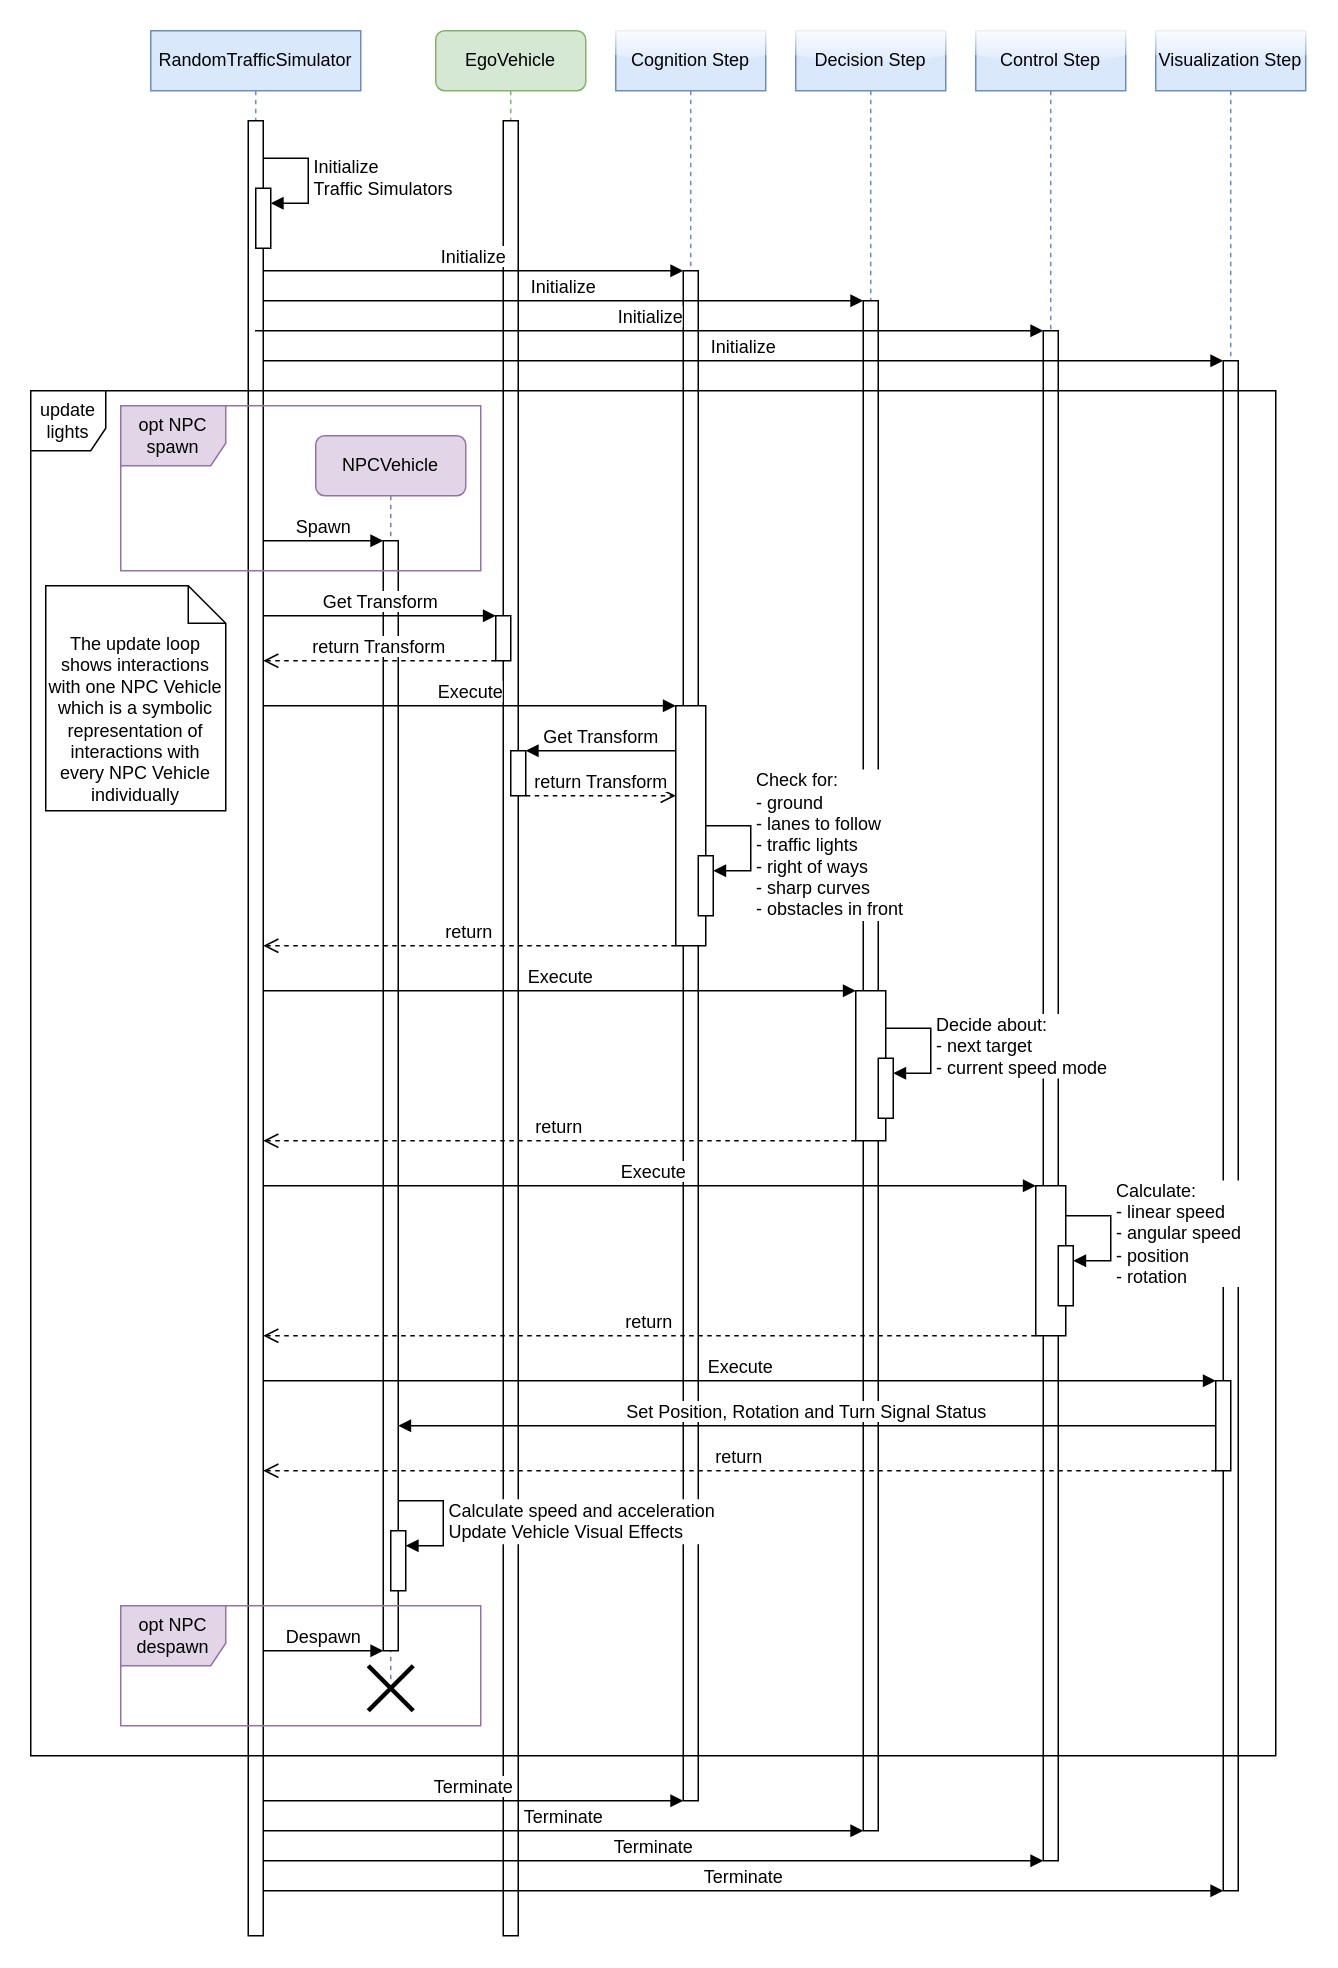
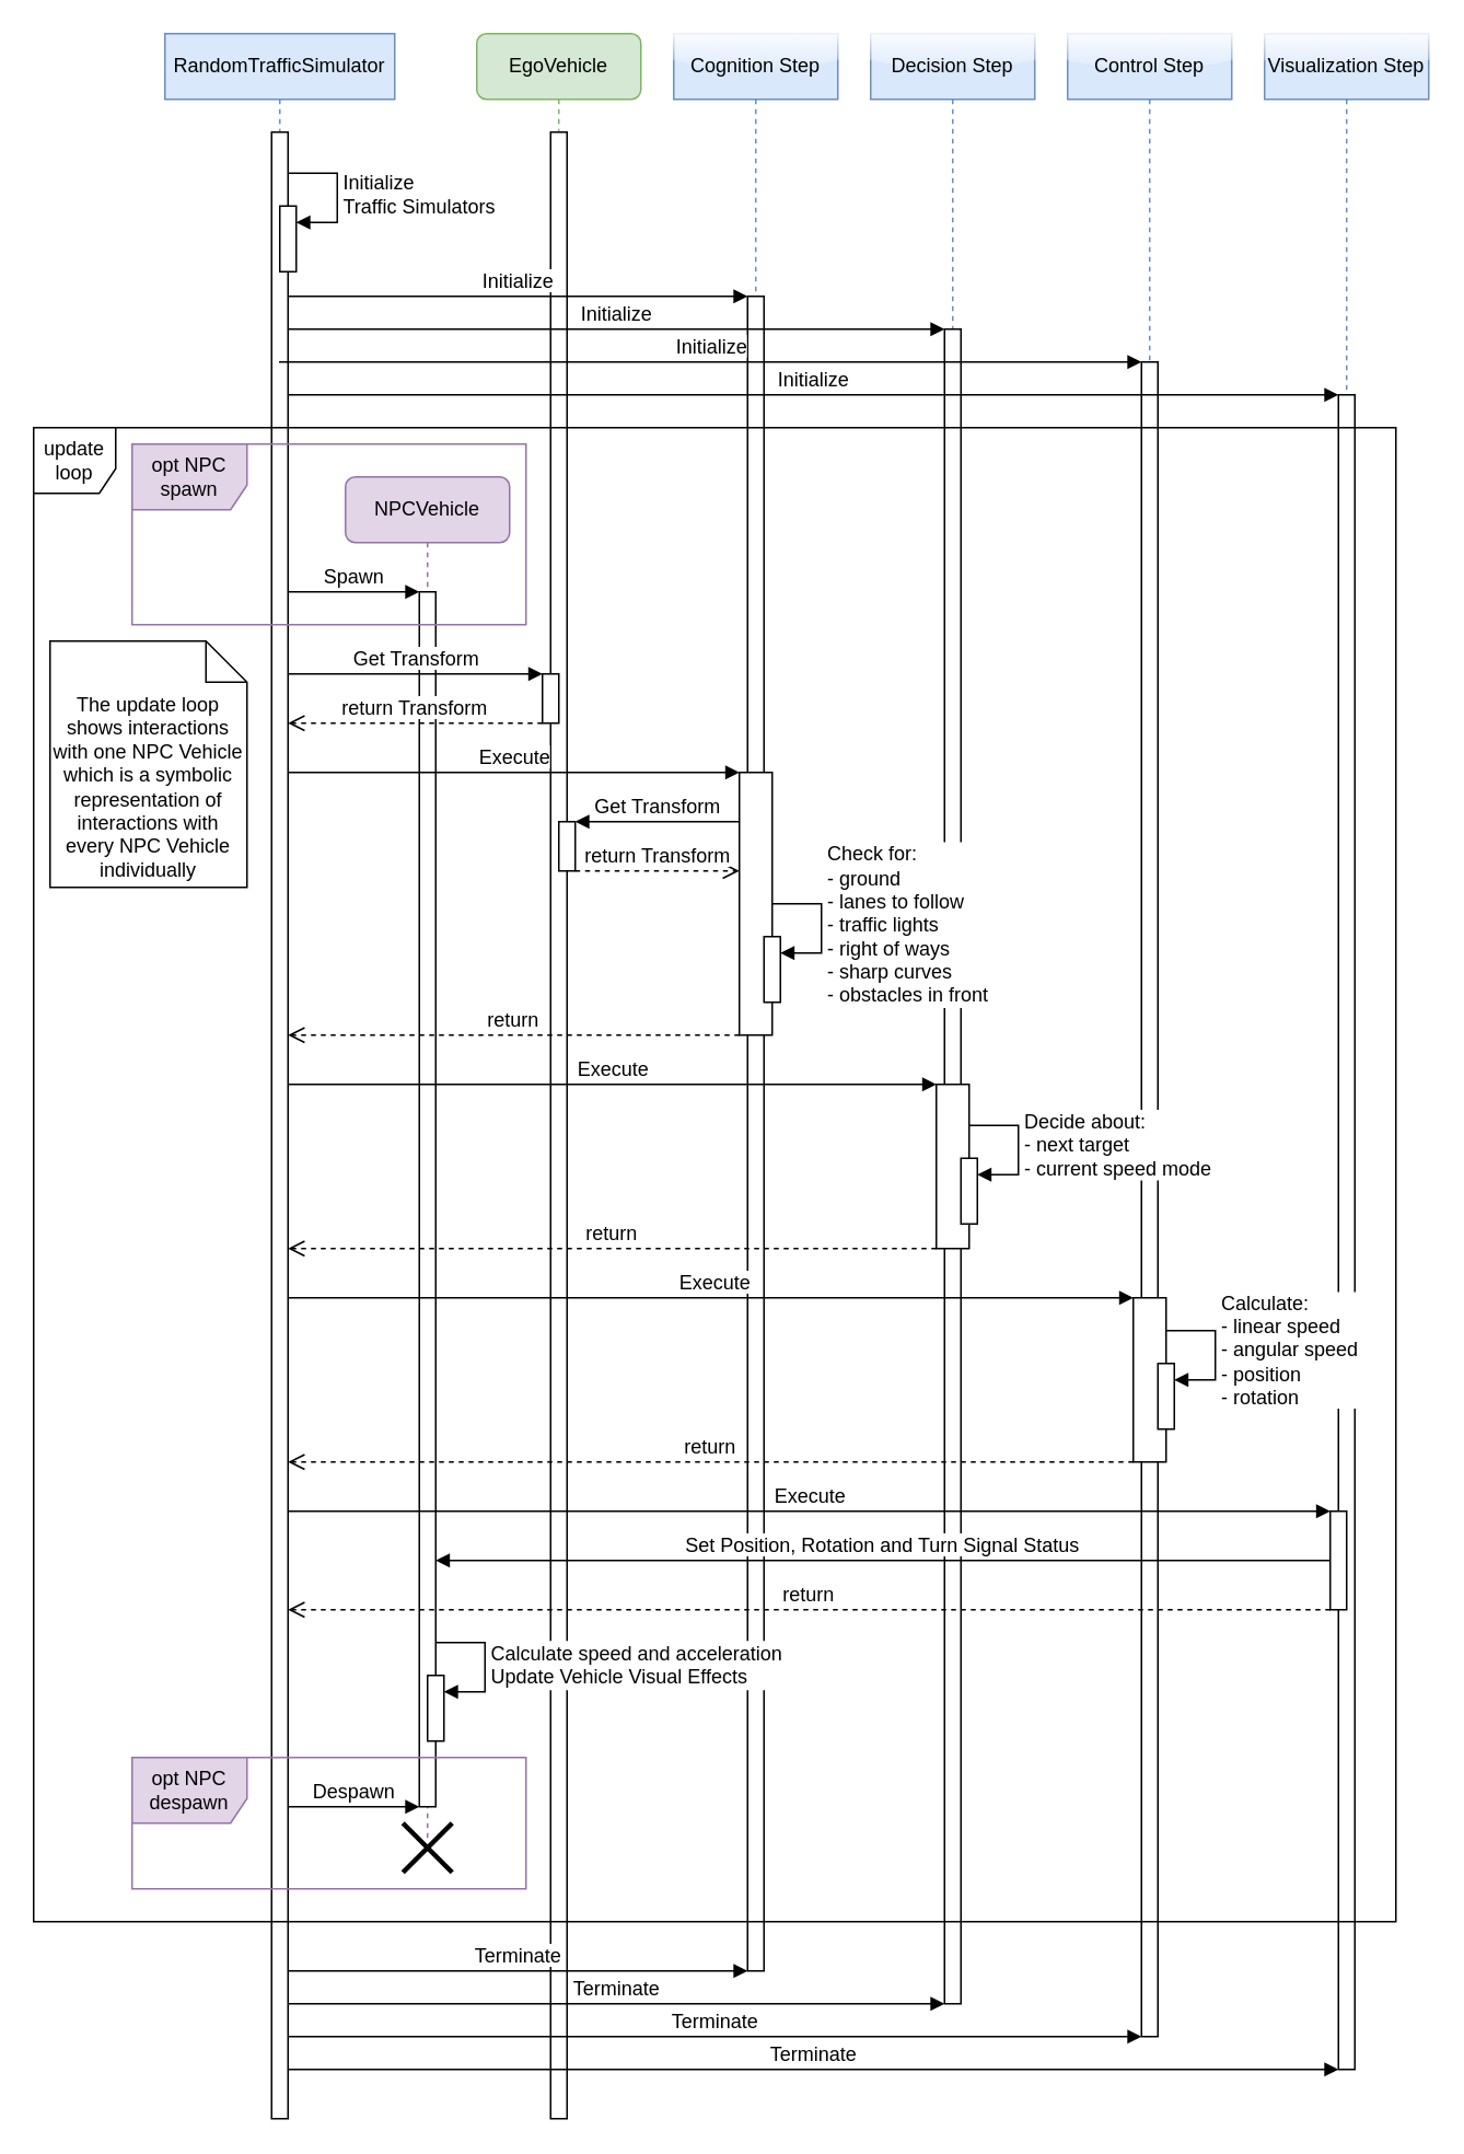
- <mxCell id="44" value="update lights" style="shape=umlFrame;whiteSpace=wrap;html=1;pointerEvents=0;recursiveResize=0;container=0;collapsible=0;width=50;height=40;fontSize=12;" parent="1" vertex="1"><mxGeometry x="20" y="260" width="830" height="910" as="geometry" /></mxCell>
+ <mxCell id="44" value="update loop" style="shape=umlFrame;whiteSpace=wrap;html=1;pointerEvents=0;recursiveResize=0;container=0;collapsible=0;width=50;height=40;fontSize=12;" parent="1" vertex="1"><mxGeometry x="20" y="260" width="830" height="910" as="geometry" /></mxCell>
